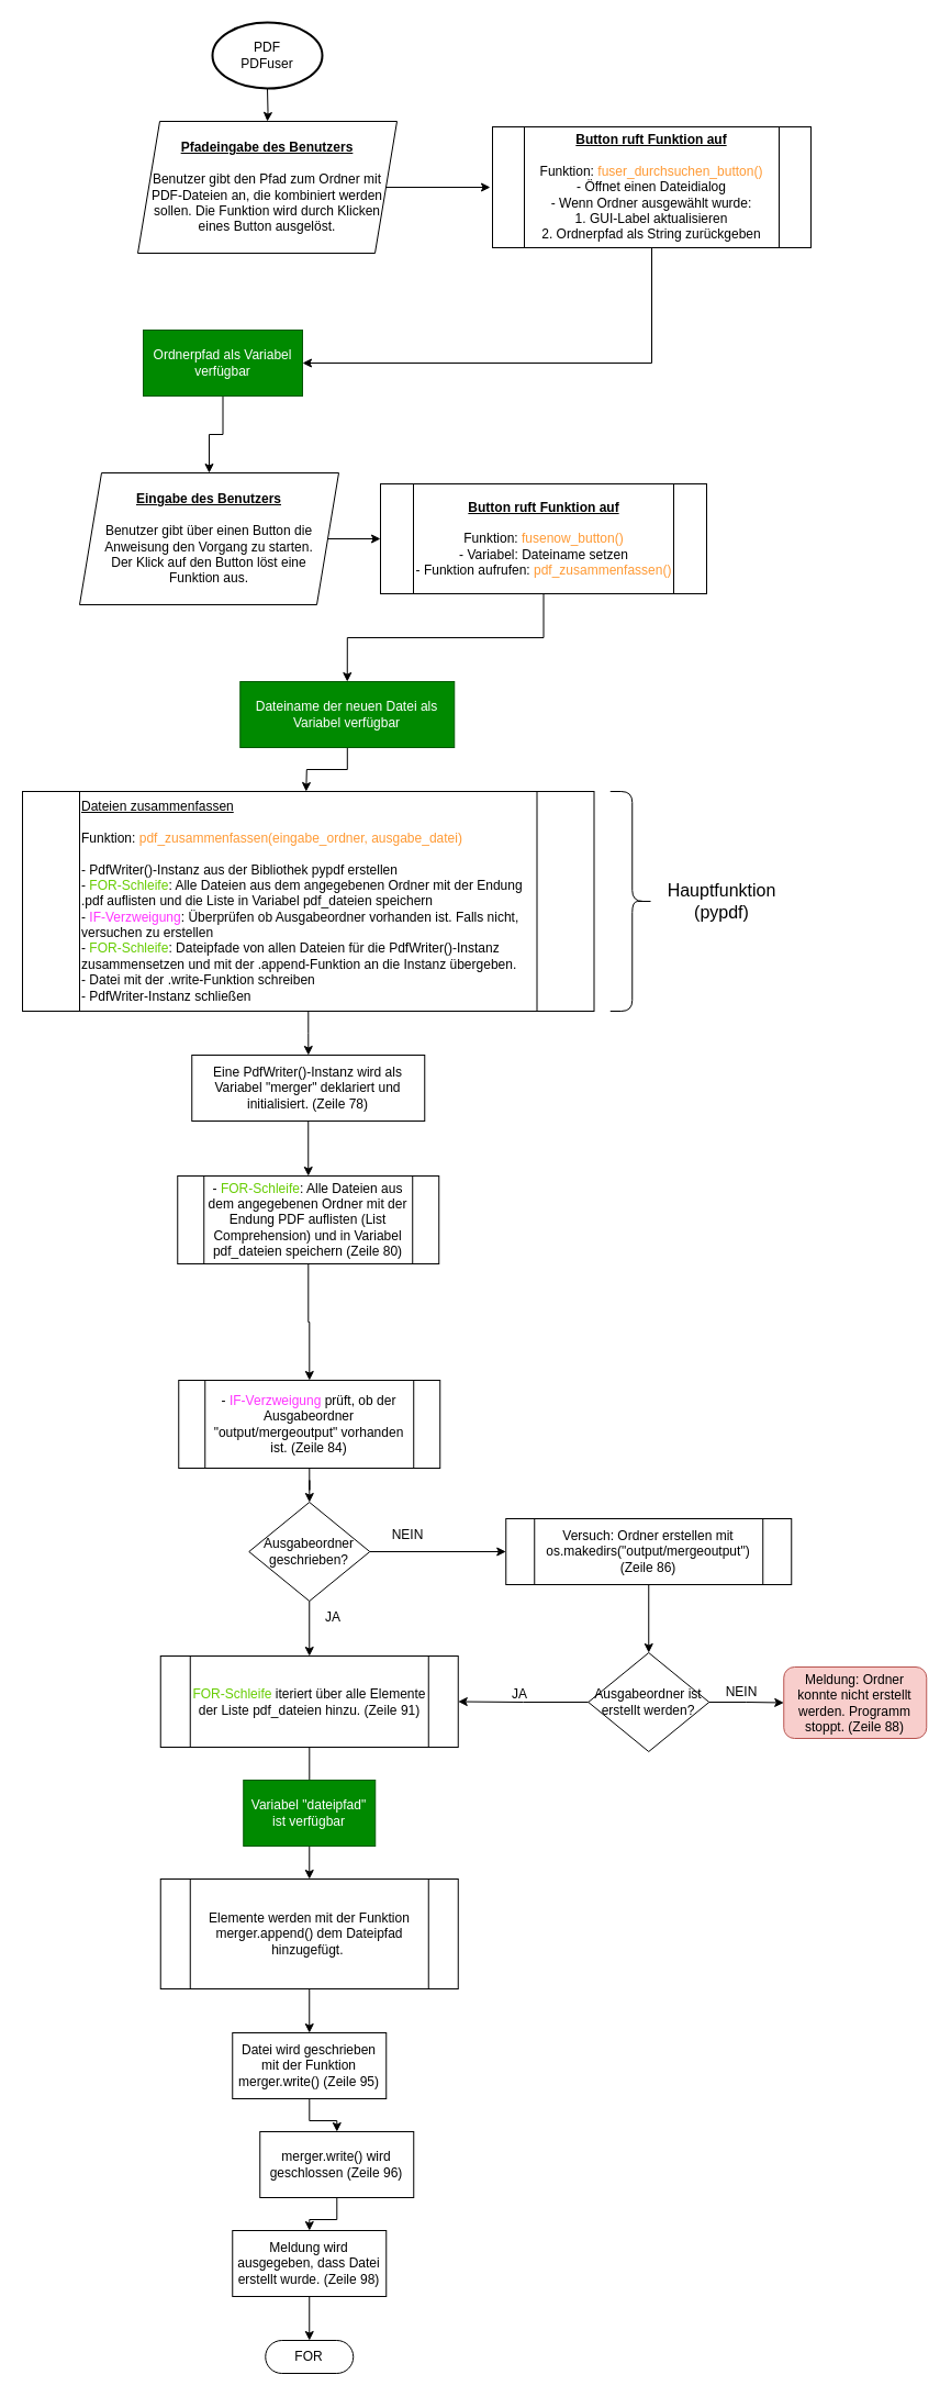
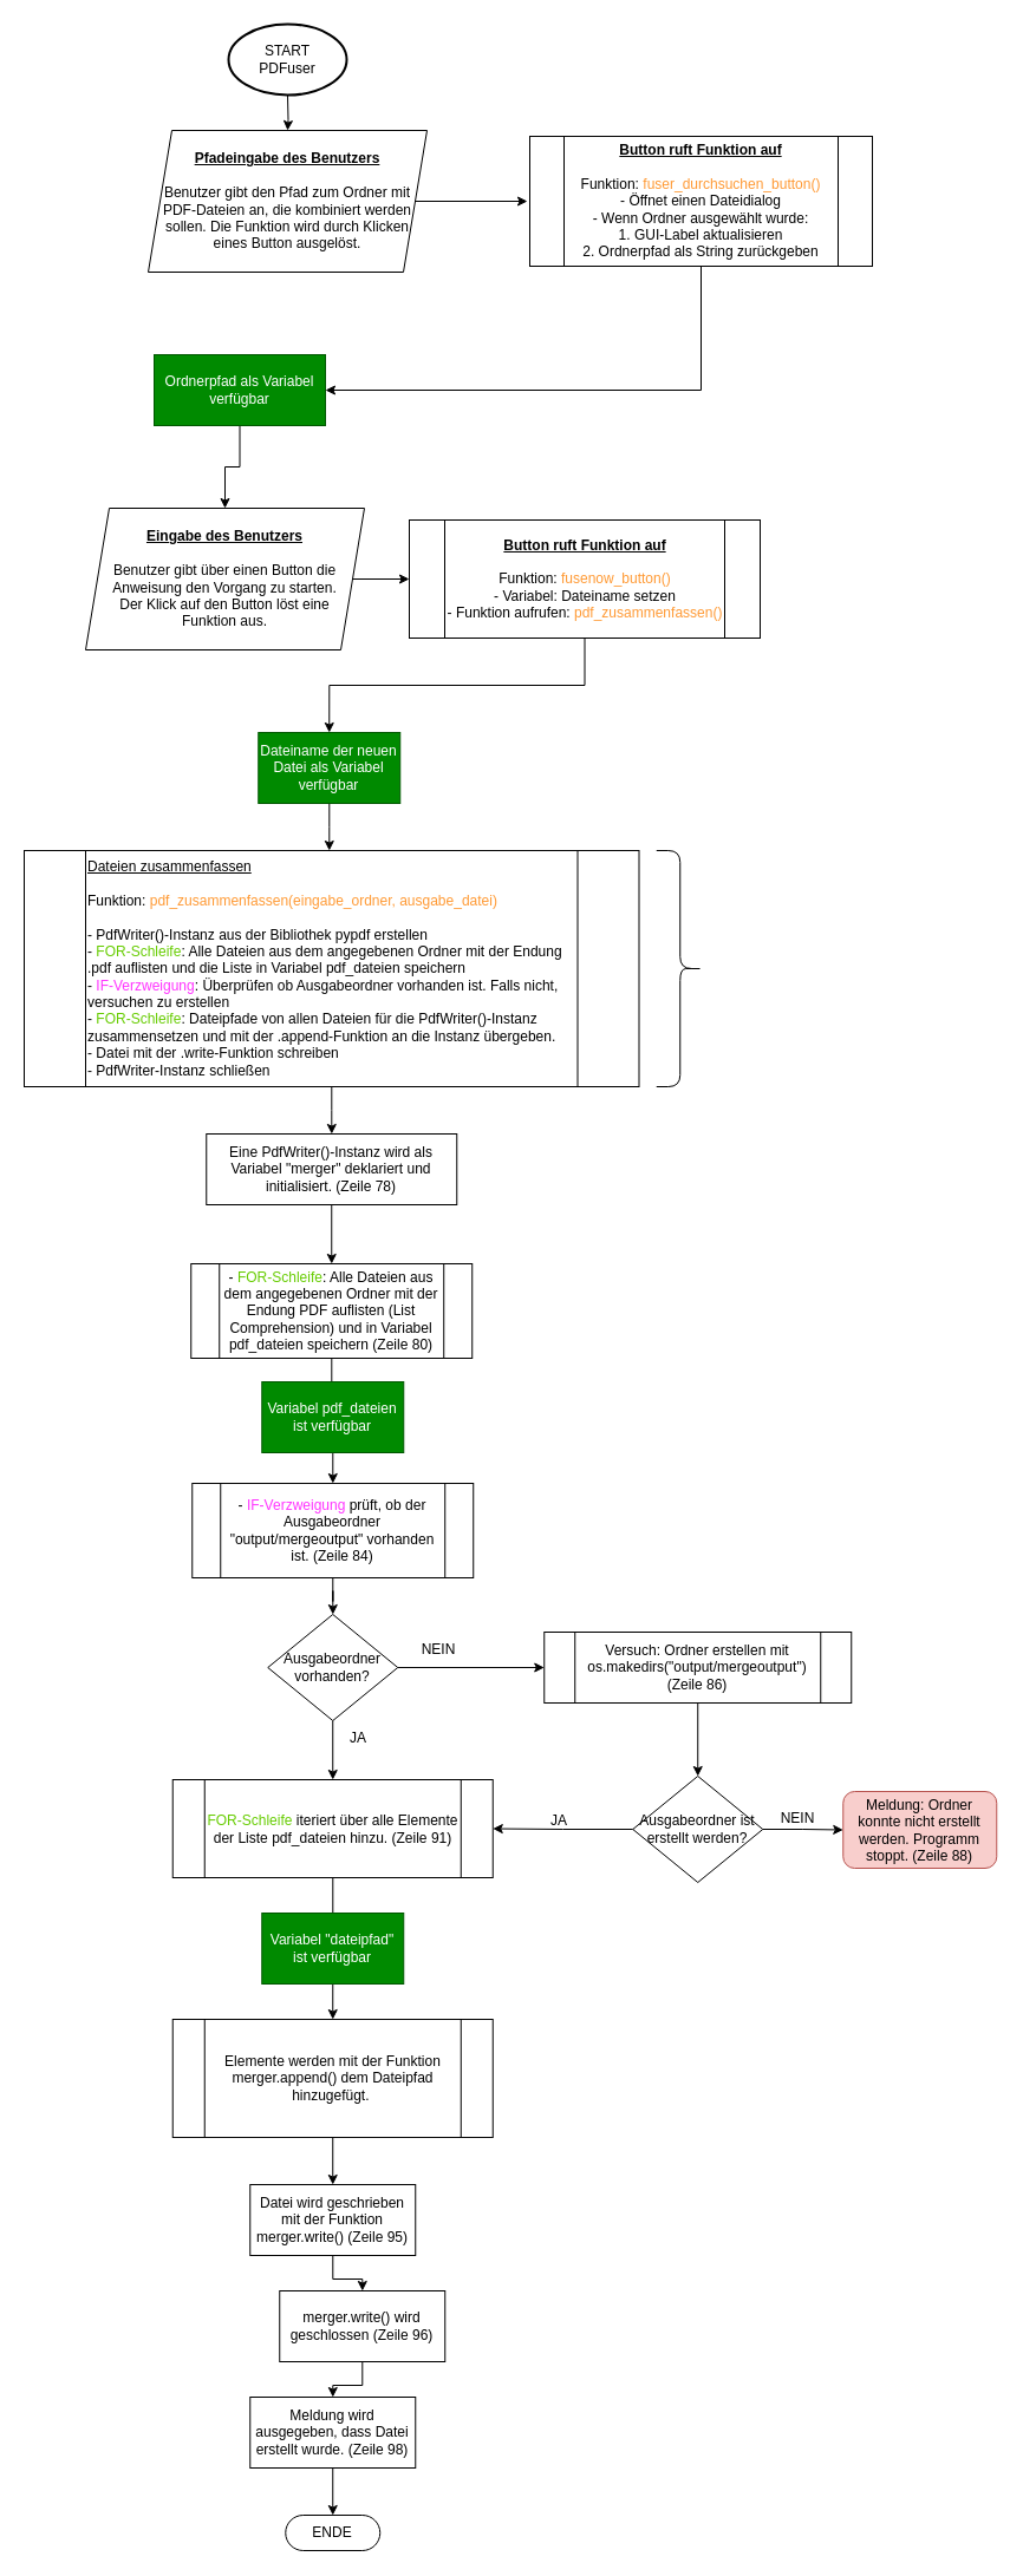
- <mxCell id="51" value="PDF&lt;br&gt;PDFuser" style="strokeWidth=2;html=1;shape=mxgraph.flowchart.start_1;whiteSpace=wrap;" vertex="1" parent="1"><mxGeometry x="193" y="20" width="100" height="60" as="geometry" /></mxCell>
+ <mxCell id="51" value="START&lt;br&gt;PDFuser" style="strokeWidth=2;html=1;shape=mxgraph.flowchart.start_1;whiteSpace=wrap;" vertex="1" parent="1"><mxGeometry x="193" y="20" width="100" height="60" as="geometry" /></mxCell>
- <mxCell id="16" value="Dateiname der neuen Datei als Variabel verfügbar" style="rounded=0;whiteSpace=wrap;html=1;fillColor=#008a00;fontColor=#ffffff;strokeColor=#005700;" parent="1" vertex="1"><mxGeometry x="218.25" y="620" width="195" height="60" as="geometry" /></mxCell>
+ <mxCell id="16" value="Dateiname der neuen Datei als Variabel verfügbar" style="rounded=0;whiteSpace=wrap;html=1;fillColor=#008a00;fontColor=#ffffff;strokeColor=#005700;" parent="1" vertex="1"><mxGeometry x="218.25" y="620" width="120" height="60" as="geometry" /></mxCell>
- <mxCell id="18" value="&lt;font style=&quot;font-size: 16px;&quot;&gt;Hauptfunktion (pypdf)&lt;/font&gt;" style="text;html=1;strokeColor=none;fillColor=none;align=center;verticalAlign=middle;whiteSpace=wrap;rounded=0;" parent="1" vertex="1"><mxGeometry x="602.25" y="805" width="110" height="30" as="geometry" /></mxCell>
+ <mxCell id="42" value="Variabel pdf_dateien ist verfügbar" style="rounded=0;whiteSpace=wrap;html=1;fillColor=#008a00;fontColor=#ffffff;strokeColor=#005700;" parent="1" vertex="1"><mxGeometry x="221.26" y="1170" width="120" height="60" as="geometry" /></mxCell>
- <mxCell id="23" value="Ausgabeordner&lt;br&gt;geschrieben?" style="rhombus;whiteSpace=wrap;html=1;" parent="1" vertex="1"><mxGeometry x="226.25" y="1367" width="110" height="90" as="geometry" /></mxCell>
+ <mxCell id="23" value="Ausgabeordner&lt;br&gt;vorhanden?" style="rhombus;whiteSpace=wrap;html=1;" parent="1" vertex="1"><mxGeometry x="226.25" y="1367" width="110" height="90" as="geometry" /></mxCell>
- <mxCell id="50" value="FOR" style="html=1;dashed=0;whiteSpace=wrap;shape=mxgraph.dfd.start" vertex="1" parent="1"><mxGeometry x="241.25" y="2130" width="80" height="30" as="geometry" /></mxCell>
+ <mxCell id="50" value="ENDE" style="html=1;dashed=0;whiteSpace=wrap;shape=mxgraph.dfd.start" vertex="1" parent="1"><mxGeometry x="241.25" y="2130" width="80" height="30" as="geometry" /></mxCell>
